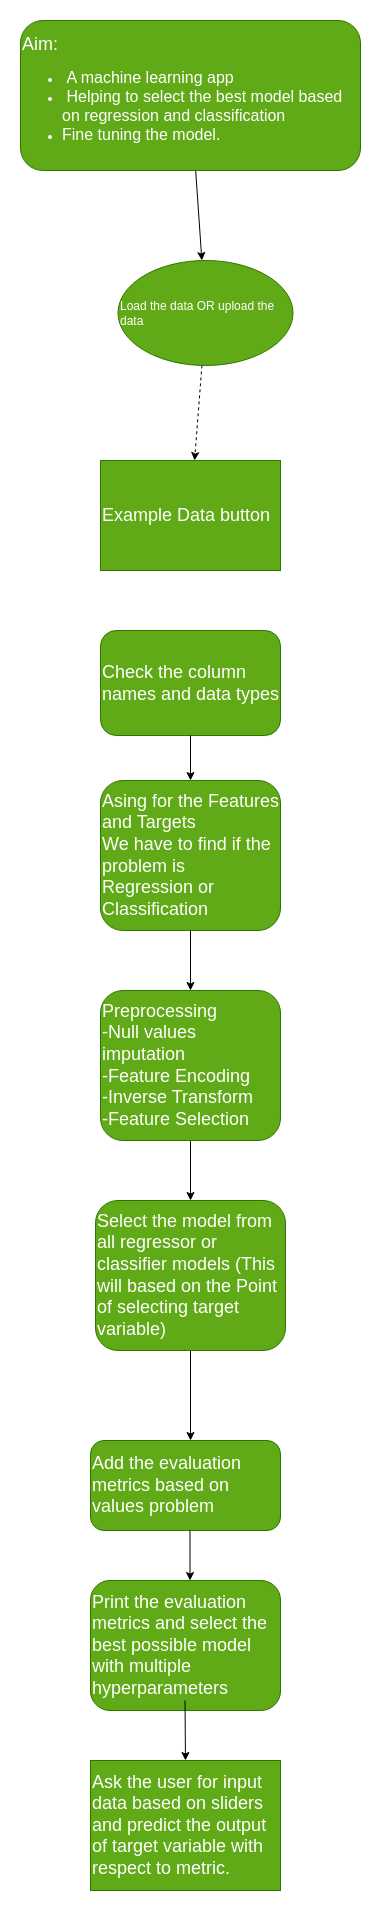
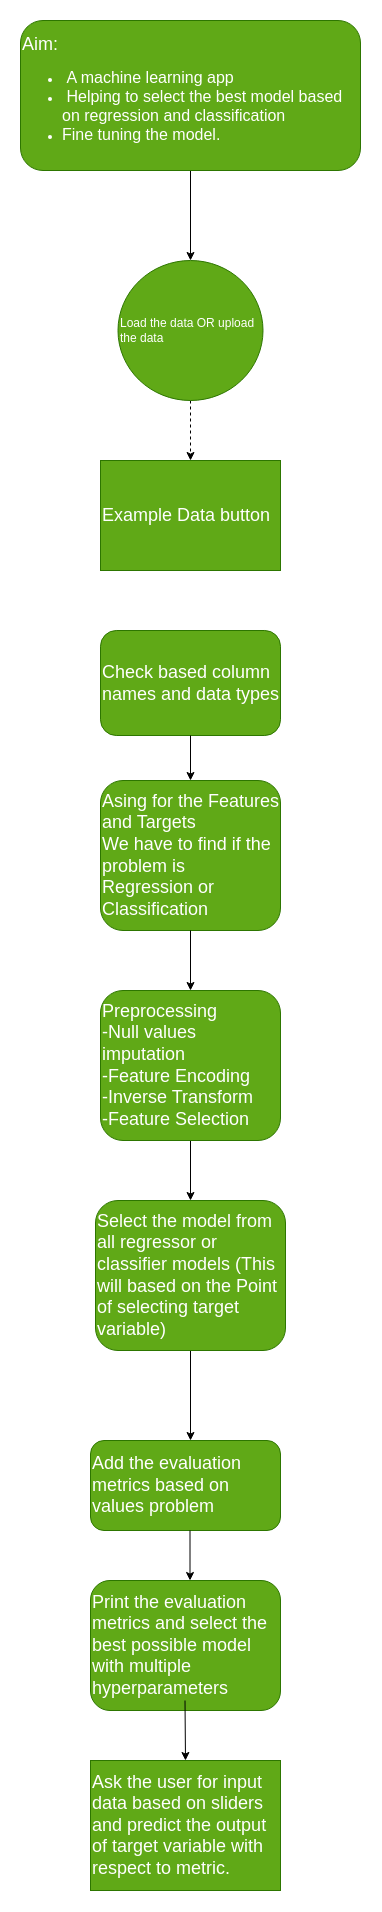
- <mxCell id="5" value="Load the data OR upload the data" style="ellipse;whiteSpace=wrap;html=1;align=left;fillColor=#60a917;strokeColor=#2D7600;fontColor=#ffffff;rounded=1;" vertex="1" parent="1"><mxGeometry x="117.5" y="260" width="175" height="105" as="geometry" /></mxCell>
+ <mxCell id="5" value="Load the data OR upload the data" style="ellipse;whiteSpace=wrap;html=1;align=left;fillColor=#60a917;strokeColor=#2D7600;fontColor=#ffffff;rounded=1;" vertex="1" parent="1"><mxGeometry x="117.5" y="260" width="145" height="140" as="geometry" /></mxCell>
- <mxCell id="7" value="&lt;span style=&quot;font-size: 18px;&quot;&gt;Check the column names and data types&lt;/span&gt;" style="whiteSpace=wrap;html=1;align=left;fillColor=#60a917;strokeColor=#2D7600;fontColor=#ffffff;rounded=1;" vertex="1" parent="1"><mxGeometry x="100" y="630" width="180" height="105" as="geometry" /></mxCell>
+ <mxCell id="7" value="&lt;span style=&quot;font-size: 18px;&quot;&gt;Check based column names and data types&lt;/span&gt;" style="whiteSpace=wrap;html=1;align=left;fillColor=#60a917;strokeColor=#2D7600;fontColor=#ffffff;rounded=1;" vertex="1" parent="1"><mxGeometry x="100" y="630" width="180" height="105" as="geometry" /></mxCell>
